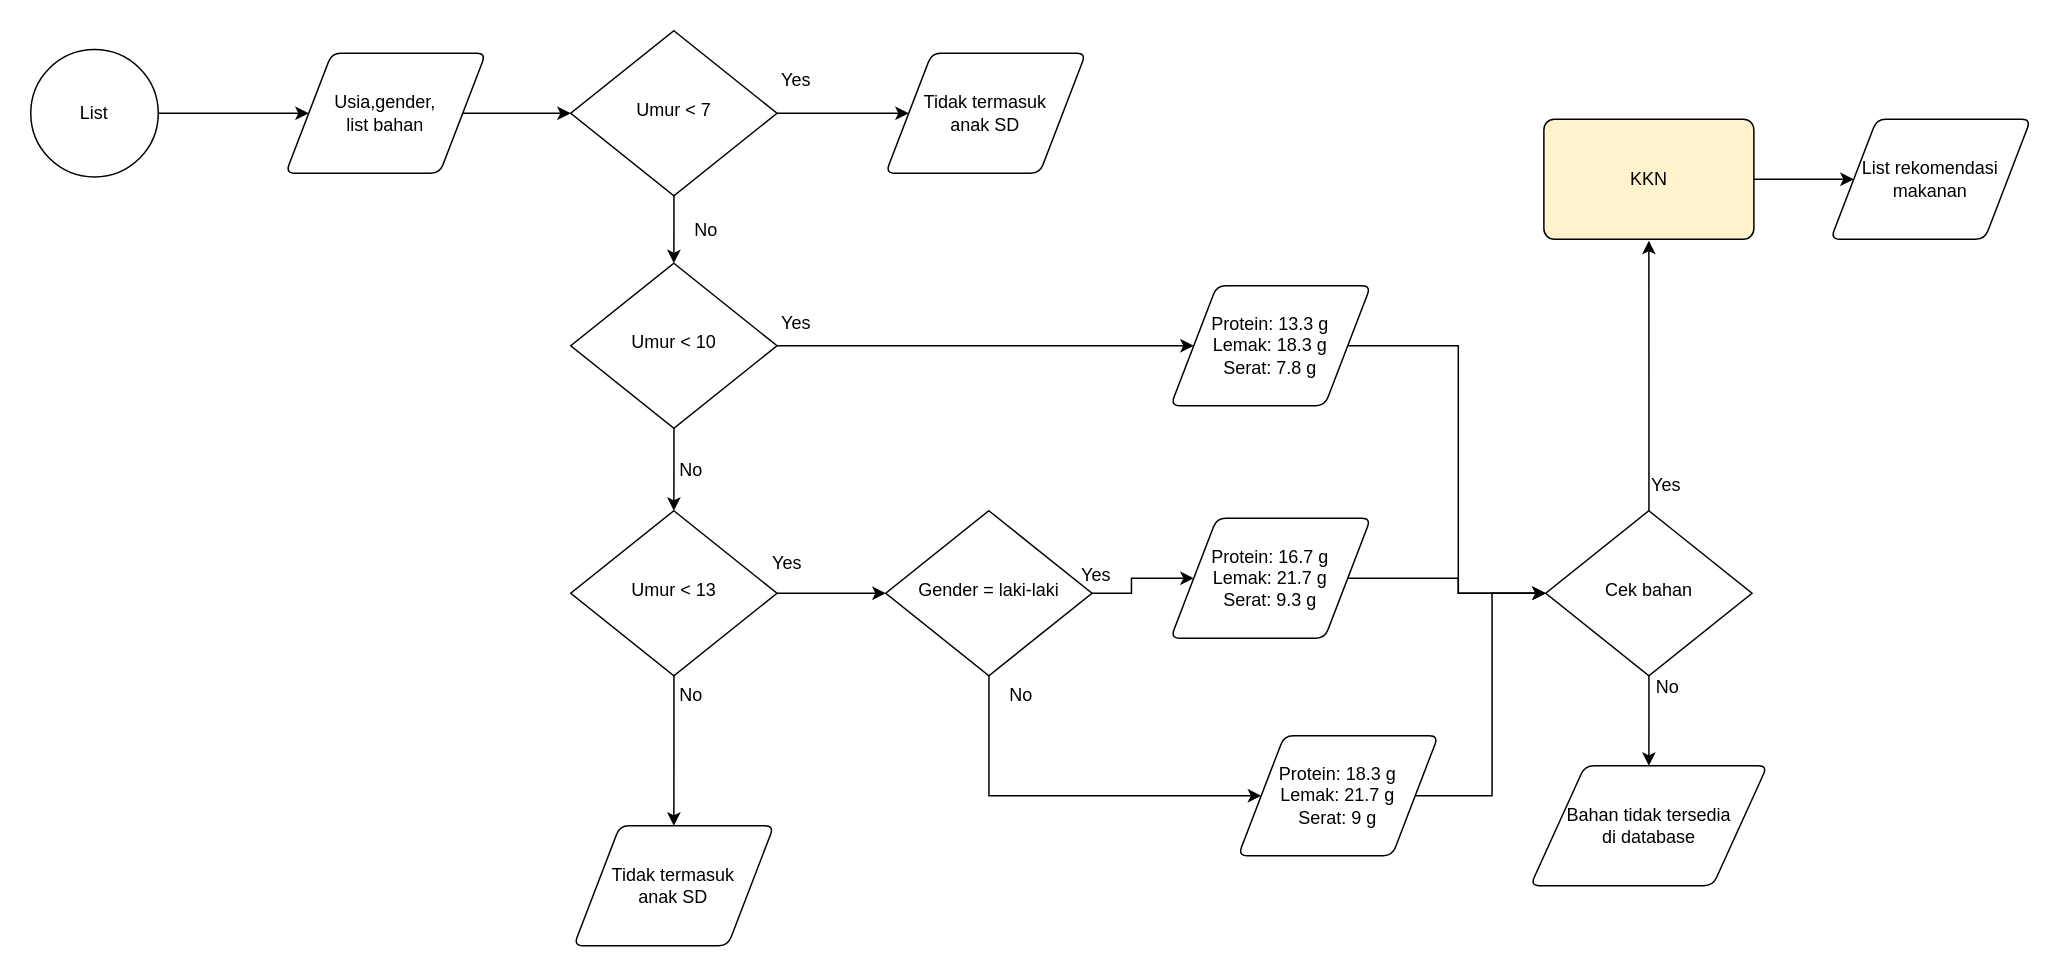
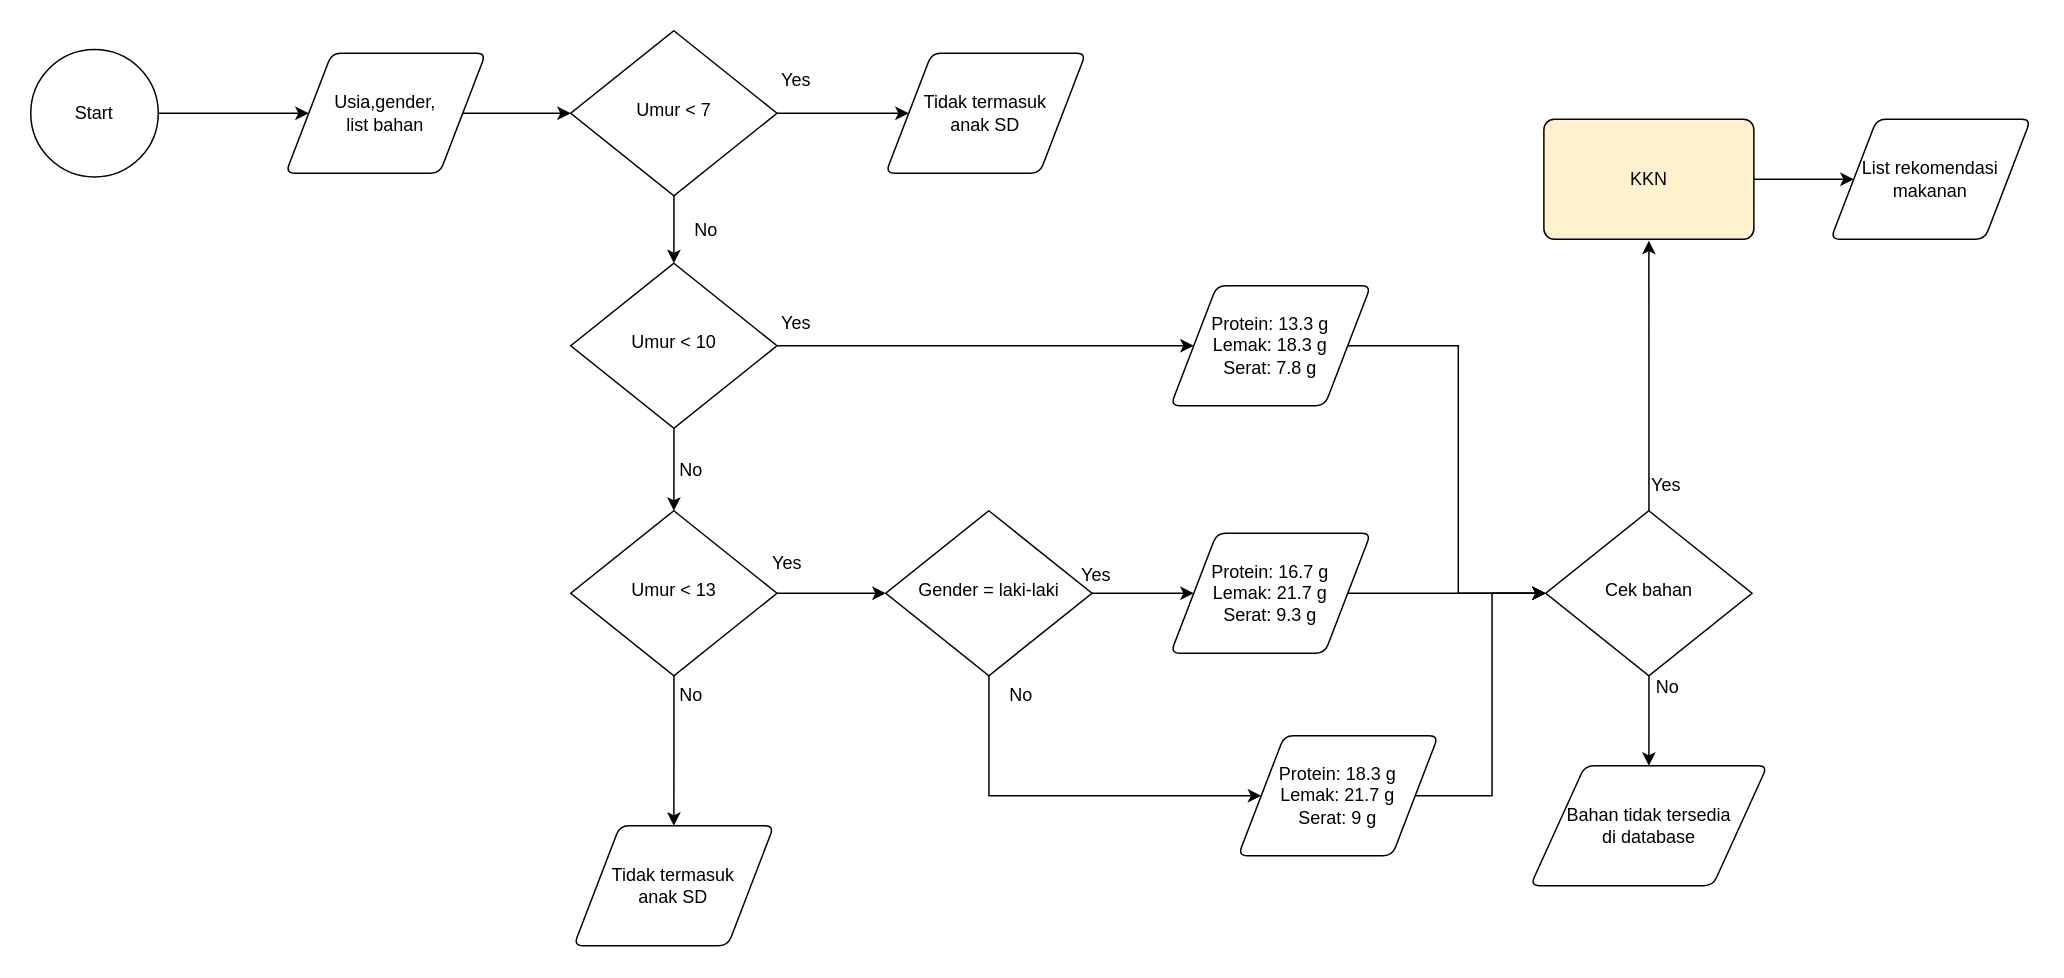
- <mxCell id="8" value="List" style="strokeWidth=1;html=1;shape=mxgraph.flowchart.start_2;whiteSpace=wrap;" vertex="1" parent="1"><mxGeometry x="20" y="32.5" width="85" height="85" as="geometry" /></mxCell>
+ <mxCell id="8" value="Start" style="strokeWidth=1;html=1;shape=mxgraph.flowchart.start_2;whiteSpace=wrap;" vertex="1" parent="1"><mxGeometry x="20" y="32.5" width="85" height="85" as="geometry" /></mxCell>
- <mxCell id="22" style="edgeStyle=orthogonalEdgeStyle;rounded=0;orthogonalLoop=1;jettySize=auto;html=1;entryX=0;entryY=0.5;entryDx=0;entryDy=0;endArrow=open;" edge="1" parent="1" source="23" target="28"><mxGeometry relative="1" as="geometry" /></mxCell>
+ <mxCell id="22" style="edgeStyle=orthogonalEdgeStyle;rounded=0;orthogonalLoop=1;jettySize=auto;html=1;entryX=0;entryY=0.5;entryDx=0;entryDy=0;" edge="1" parent="1" source="23" target="28"><mxGeometry relative="1" as="geometry" /></mxCell>
- <mxCell id="21" value="Protein: 16.7 g&lt;div&gt;Lemak: 21.7 g&lt;/div&gt;&lt;div&gt;Serat: 9.3 g&lt;/div&gt;" style="shape=parallelogram;html=1;strokeWidth=1;perimeter=parallelogramPerimeter;whiteSpace=wrap;rounded=1;arcSize=12;size=0.23;" vertex="1" parent="1"><mxGeometry x="780" y="345" width="133.33" height="80" as="geometry" /></mxCell>
+ <mxCell id="21" value="Protein: 16.7 g&lt;div&gt;Lemak: 21.7 g&lt;/div&gt;&lt;div&gt;Serat: 9.3 g&lt;/div&gt;" style="shape=parallelogram;html=1;strokeWidth=1;perimeter=parallelogramPerimeter;whiteSpace=wrap;rounded=1;arcSize=12;size=0.23;" vertex="1" parent="1"><mxGeometry x="780" y="355" width="133.33" height="80" as="geometry" /></mxCell>
